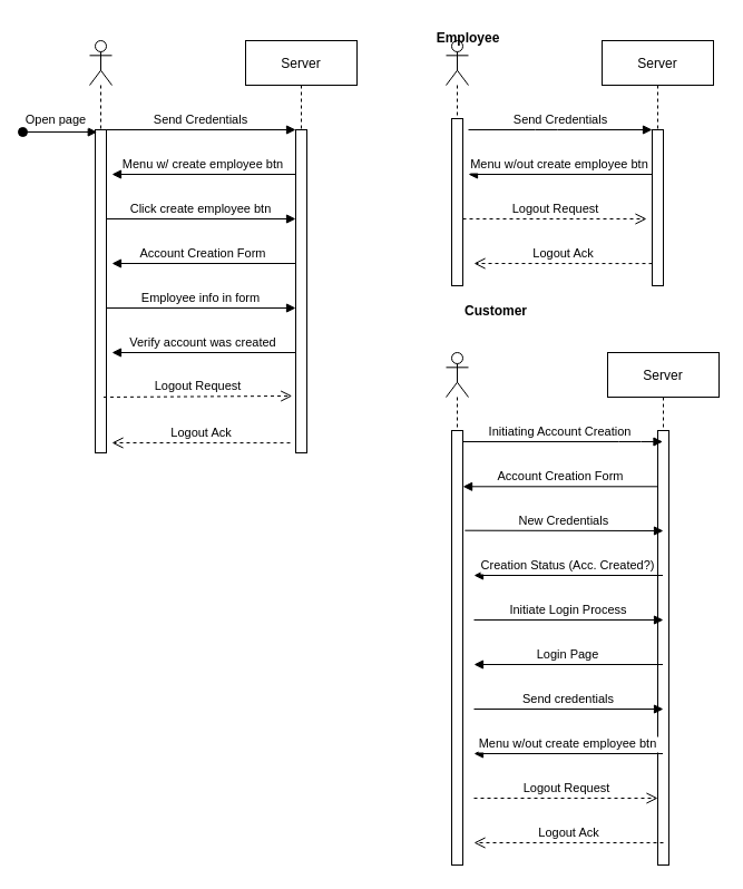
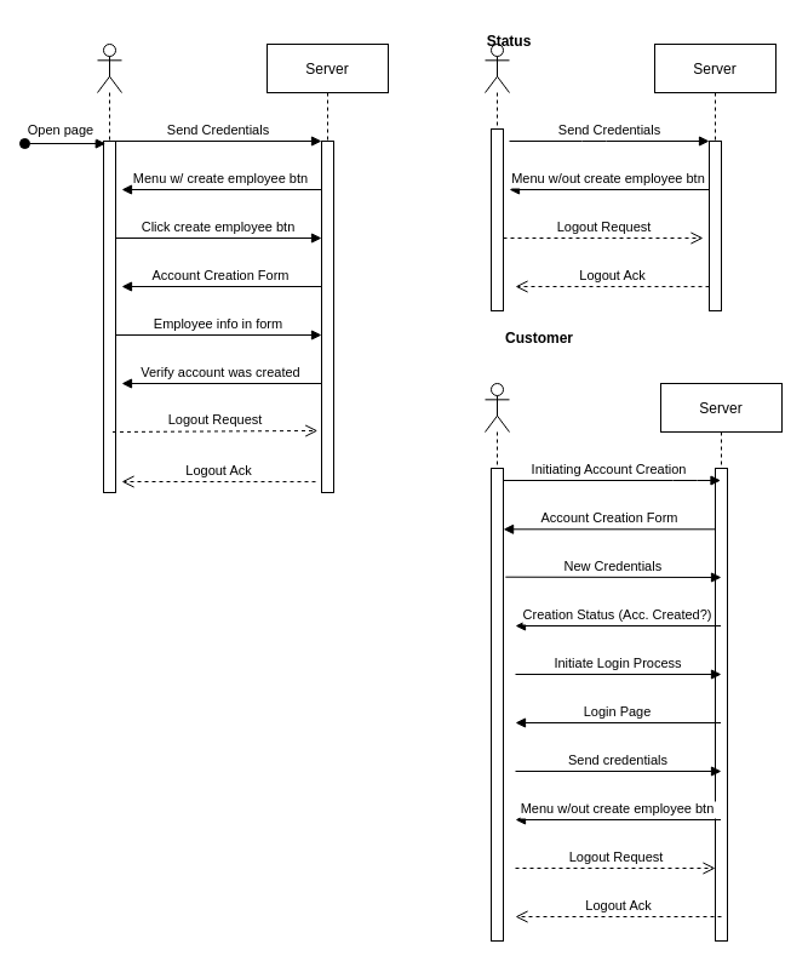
- <mxCell id="39" value="Employee" style="text;align=center;fontStyle=1;verticalAlign=middle;spacingLeft=3;spacingRight=3;strokeColor=none;rotatable=0;points=[[0,0.5],[1,0.5]];portConstraint=eastwest;" vertex="1" parent="1"><mxGeometry x="380" y="20" width="80" height="26" as="geometry" /></mxCell>
+ <mxCell id="39" value="Status" style="text;align=center;fontStyle=1;verticalAlign=middle;spacingLeft=3;spacingRight=3;strokeColor=none;rotatable=0;points=[[0,0.5],[1,0.5]];portConstraint=eastwest;" vertex="1" parent="1"><mxGeometry x="380" y="20" width="80" height="26" as="geometry" /></mxCell>
